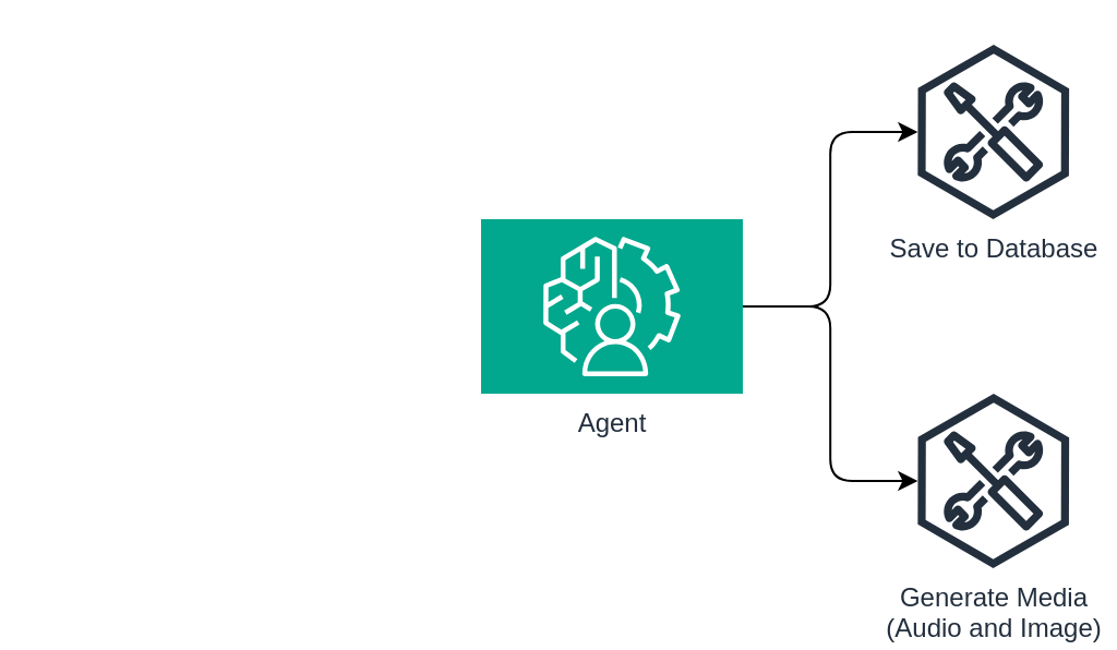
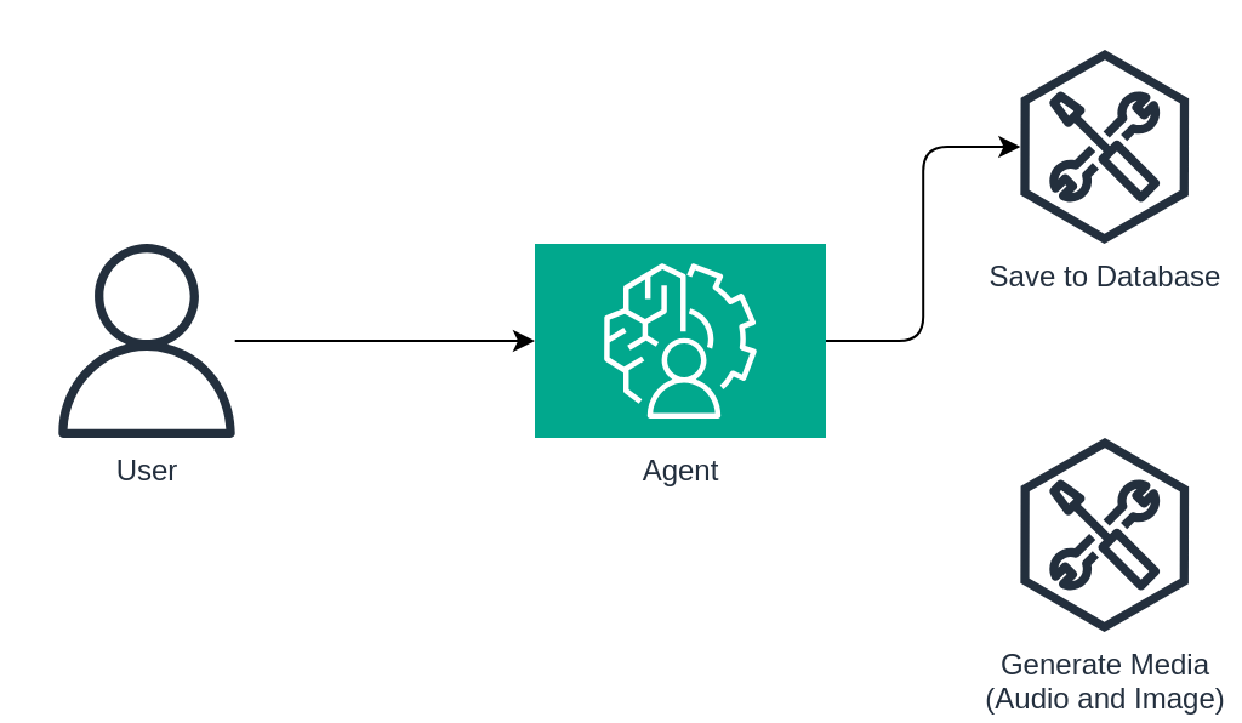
+ <mxCell id="3" value="User" style="sketch=0;outlineConnect=0;fontColor=#232F3E;gradientColor=none;fillColor=#232F3D;strokeColor=none;dashed=0;verticalLabelPosition=bottom;verticalAlign=top;align=center;html=1;fontSize=12;fontStyle=0;aspect=fixed;pointerEvents=1;shape=mxgraph.aws4.user;" vertex="1" parent="1"><mxGeometry x="20" y="100" width="80" height="80" as="geometry" /></mxCell>
+ <mxCell id="2" style="edgeStyle=orthogonalEdgeStyle;rounded=0;orthogonalLoop=1;jettySize=auto;html=1;" edge="1" parent="1" source="3" target="6"><mxGeometry relative="1" as="geometry" /></mxCell>
- <mxCell id="5" style="edgeStyle=orthogonalEdgeStyle;rounded=1;orthogonalLoop=1;jettySize=auto;html=1;curved=0;" edge="1" parent="1" source="6" target="7"><mxGeometry relative="1" as="geometry" /></mxCell>
